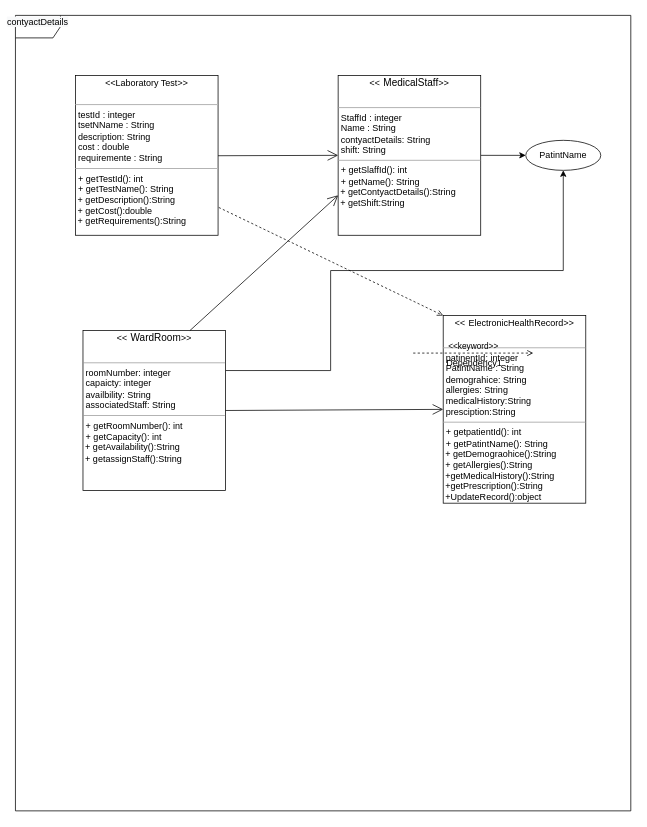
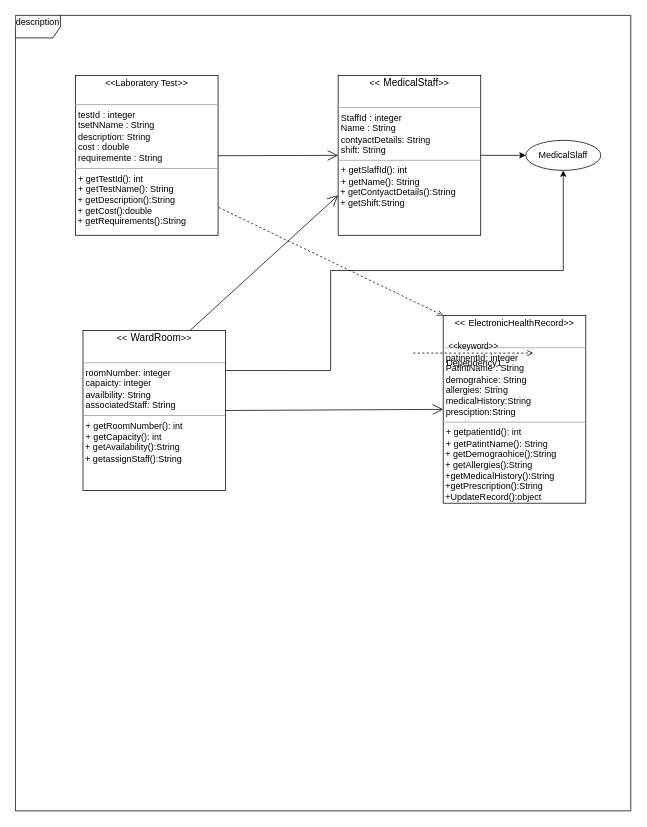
- <mxCell id="2" value="&#10;&lt;span style=&quot;color: rgb(0, 0, 0); font-family: Helvetica; font-size: 12px; font-style: normal; font-variant-ligatures: normal; font-variant-caps: normal; font-weight: 400; letter-spacing: normal; orphans: 2; text-align: left; text-indent: 0px; text-transform: none; widows: 2; word-spacing: 0px; -webkit-text-stroke-width: 0px; background-color: rgb(248, 249, 250); text-decoration-thickness: initial; text-decoration-style: initial; text-decoration-color: initial; float: none; display: inline !important;&quot;&gt;contyactDetails&lt;/span&gt;&#10;&#10;" style="shape=umlFrame;whiteSpace=wrap;html=1;rounded=0;shadow=0;comic=0;labelBackgroundColor=none;strokeWidth=1;fontFamily=Verdana;fontSize=10;align=center;" parent="1" vertex="1"><mxGeometry x="20" width="820" height="1060" as="geometry" y="20" /></mxCell>
+ <mxCell id="2" value="&#10;&lt;span style=&quot;color: rgb(0, 0, 0); font-family: Helvetica; font-size: 12px; font-style: normal; font-variant-ligatures: normal; font-variant-caps: normal; font-weight: 400; letter-spacing: normal; orphans: 2; text-align: left; text-indent: 0px; text-transform: none; widows: 2; word-spacing: 0px; -webkit-text-stroke-width: 0px; background-color: rgb(248, 249, 250); text-decoration-thickness: initial; text-decoration-style: initial; text-decoration-color: initial; float: none; display: inline !important;&quot;&gt;description&lt;/span&gt;&#10;&#10;" style="shape=umlFrame;whiteSpace=wrap;html=1;rounded=0;shadow=0;comic=0;labelBackgroundColor=none;strokeWidth=1;fontFamily=Verdana;fontSize=10;align=center;" parent="1" vertex="1"><mxGeometry x="20" width="820" height="1060" as="geometry" y="20" /></mxCell>
- <mxCell id="16" value="PatintName" style="ellipse;whiteSpace=wrap;html=1;align=center;" vertex="1" parent="1"><mxGeometry x="700" y="186.5" width="100" height="40" as="geometry" /></mxCell>
+ <mxCell id="16" value="MedicalSlaff" style="ellipse;whiteSpace=wrap;html=1;align=center;" vertex="1" parent="1"><mxGeometry x="700" y="186.5" width="100" height="40" as="geometry" /></mxCell>
